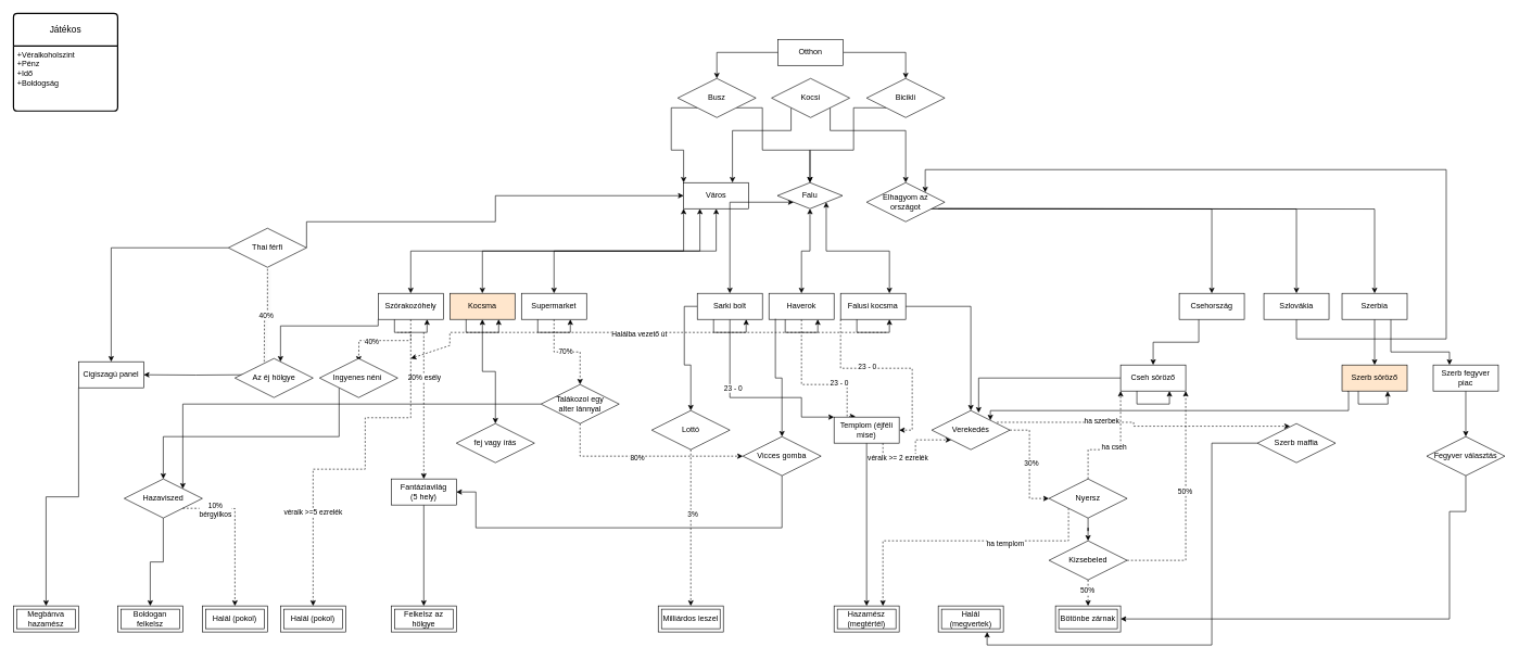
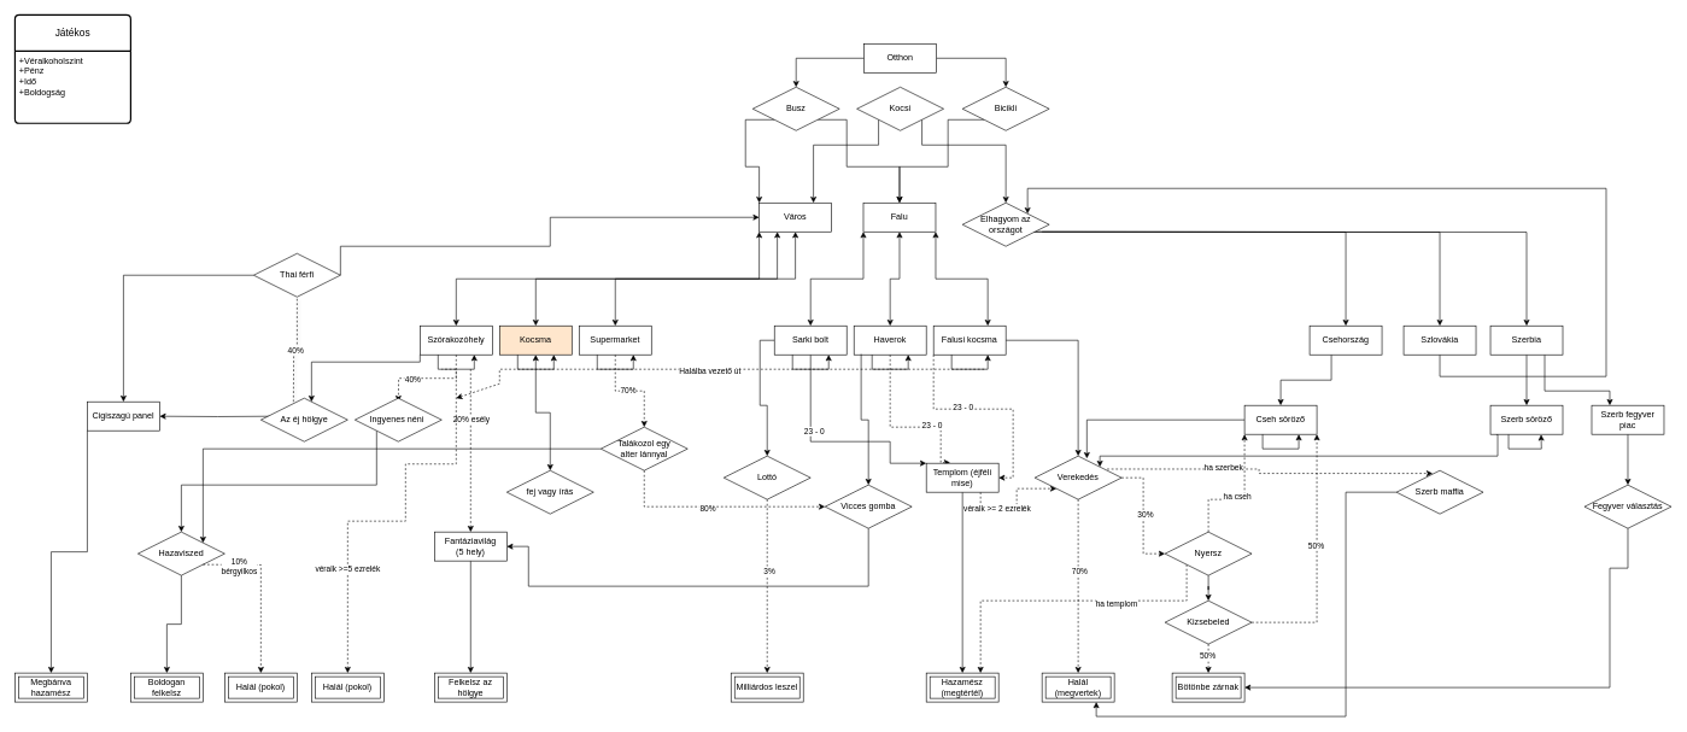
- <mxCell id="12" value="Falu" style="rhombus;whiteSpace=wrap;html=1;align=center;" parent="1" vertex="1"><mxGeometry x="1193" y="280" width="100" height="40" as="geometry" /></mxCell>
+ <mxCell id="12" value="Falu" style="whiteSpace=wrap;html=1;align=center;" parent="1" vertex="1"><mxGeometry x="1193" y="280" width="100" height="40" as="geometry" /></mxCell>
- <mxCell id="130" value="Szerb söröző" style="whiteSpace=wrap;html=1;align=center;fillColor=#ffe6cc;" parent="1" vertex="1"><mxGeometry x="2060" y="560" width="100" height="40" as="geometry" /></mxCell>
+ <mxCell id="130" value="Szerb söröző" style="whiteSpace=wrap;html=1;align=center;" parent="1" vertex="1"><mxGeometry x="2060" y="560" width="100" height="40" as="geometry" /></mxCell>
+ <mxCell id="95" style="edgeStyle=orthogonalEdgeStyle;rounded=0;orthogonalLoop=1;jettySize=auto;html=1;exitX=0.5;exitY=1;exitDx=0;exitDy=0;entryX=0.5;entryY=0;entryDx=0;entryDy=0;dashed=1;" parent="1" source="101" target="102" edge="1"><mxGeometry relative="1" as="geometry" /></mxCell>
+ <mxCell id="96" value="70%" style="edgeLabel;html=1;align=center;verticalAlign=middle;resizable=0;points=[];" parent="95" vertex="1" connectable="0"><mxGeometry x="-0.183" y="5" relative="1" as="geometry"><mxPoint x="-4" as="offset" /></mxGeometry></mxCell>
